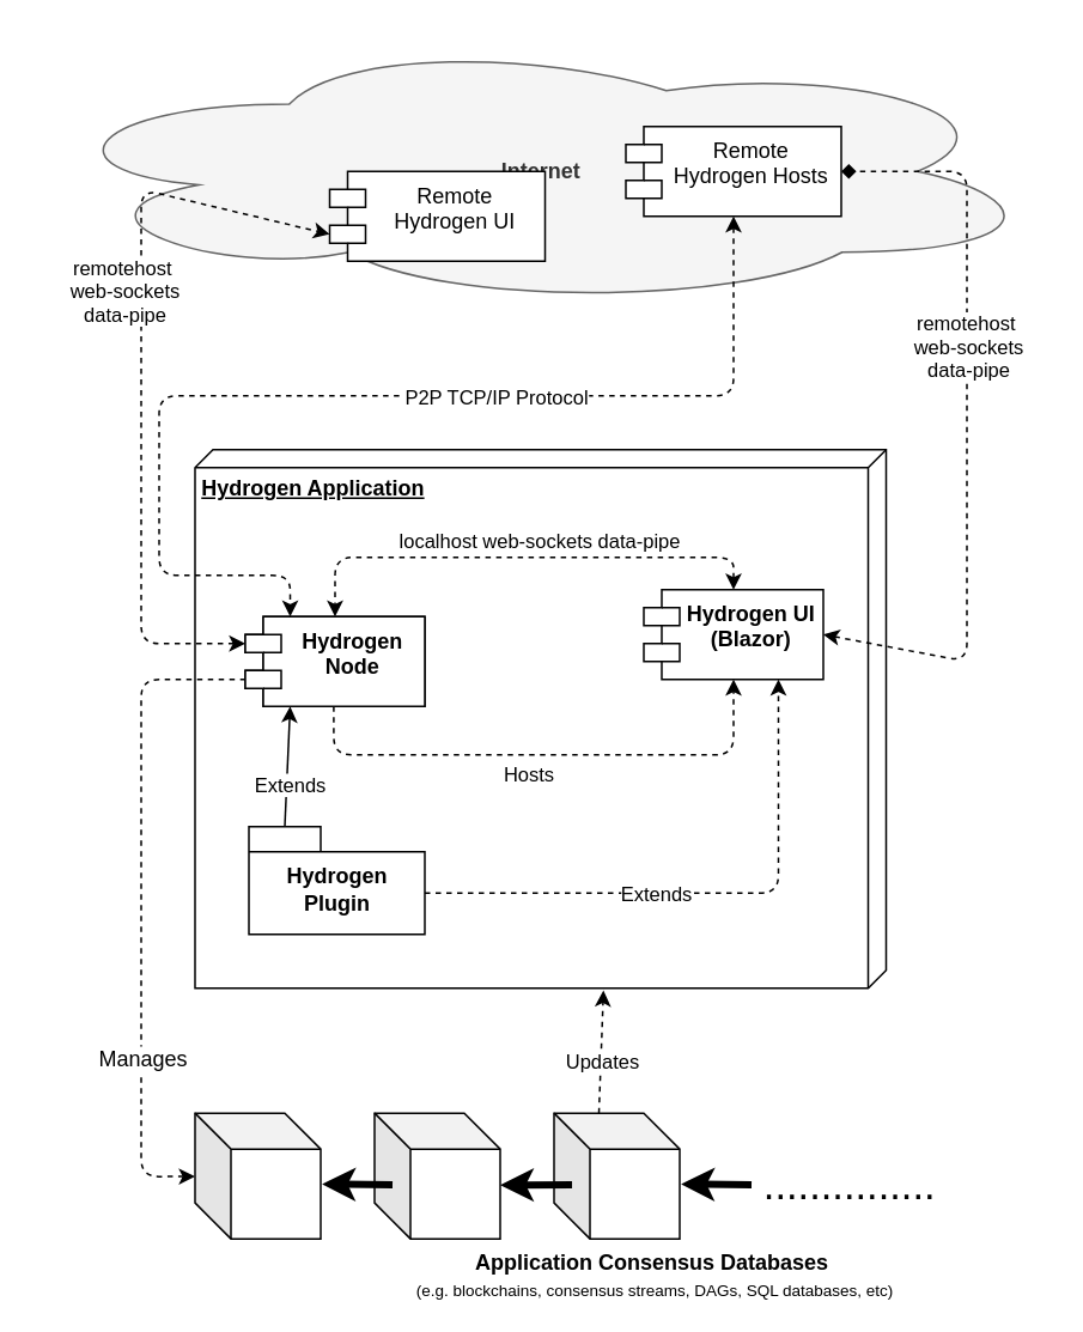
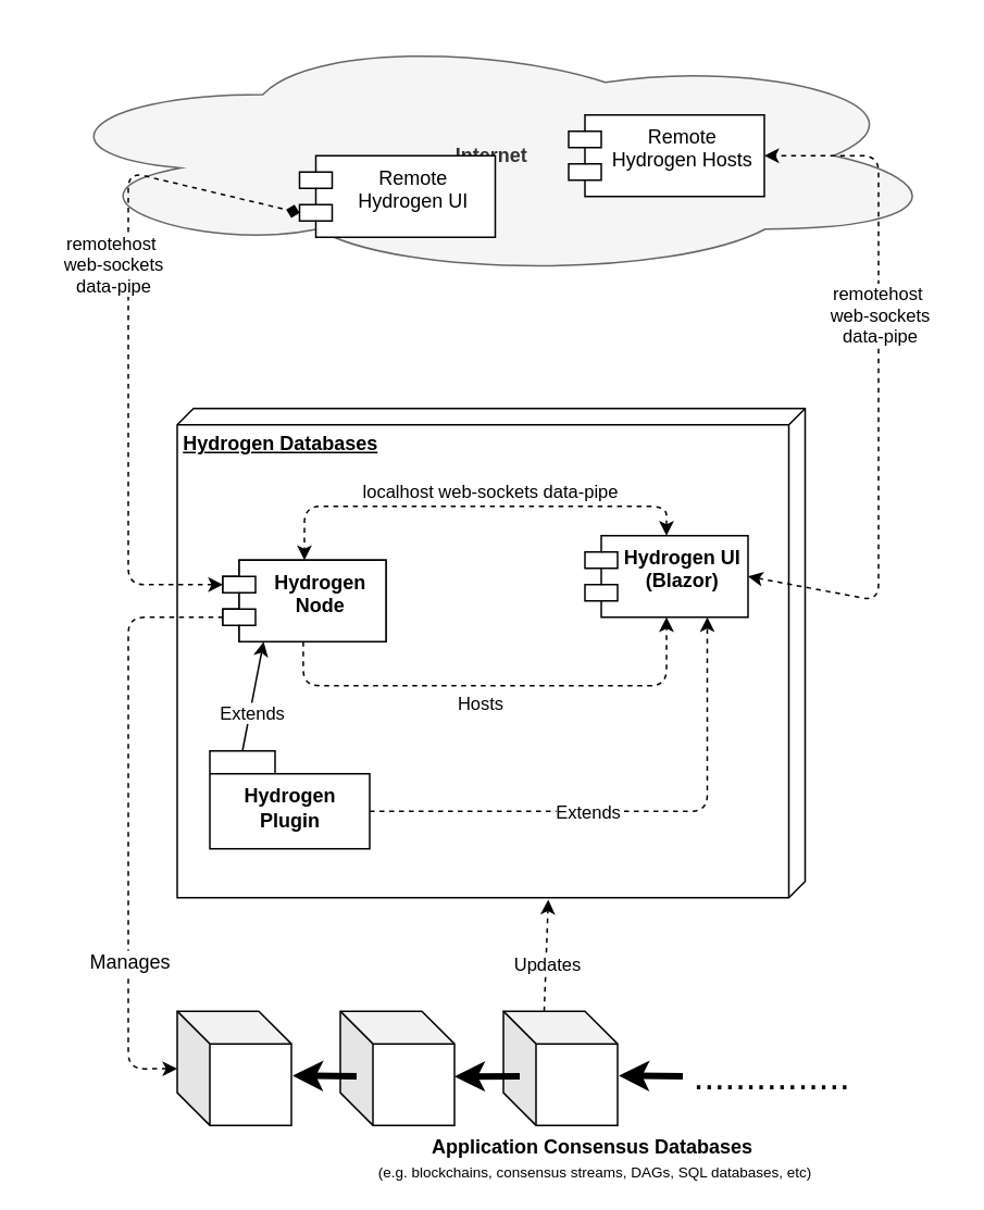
- <mxCell id="26" value="" style="endArrow=diamond;dashed=1;html=1;exitX=1;exitY=0.5;exitDx=0;exitDy=0;startArrow=classic;startFill=1;endFill=1;entryX=1;entryY=0.5;entryDx=0;entryDy=0;" edge="1" parent="1" source="5" target="28"><mxGeometry width="50" height="50" relative="1" as="geometry"><mxPoint x="538" y="380" as="sourcePoint" /><mxPoint x="498.061" y="114" as="targetPoint" /><Array as="points"><mxPoint x="538" y="368" /><mxPoint x="538" y="95" /></Array></mxGeometry></mxCell>
+ <mxCell id="26" value="" style="endArrow=classic;dashed=1;html=1;exitX=1;exitY=0.5;exitDx=0;exitDy=0;startArrow=classic;startFill=1;endFill=1;entryX=1;entryY=0.5;entryDx=0;entryDy=0;" edge="1" parent="1" source="5" target="28"><mxGeometry width="50" height="50" relative="1" as="geometry"><mxPoint x="538" y="380" as="sourcePoint" /><mxPoint x="498.061" y="114" as="targetPoint" /><Array as="points"><mxPoint x="538" y="368" /><mxPoint x="538" y="95" /></Array></mxGeometry></mxCell>
- <mxCell id="32" value="" style="endArrow=classic;html=1;exitX=0;exitY=0;exitDx=0;exitDy=15;exitPerimeter=0;entryX=0;entryY=0;entryDx=0;entryDy=35;entryPerimeter=0;dashed=1;strokeWidth=1;startArrow=classic;startFill=1;endFill=1;" edge="1" parent="1" source="21" target="31"><mxGeometry width="50" height="50" relative="1" as="geometry"><mxPoint x="258" y="410" as="sourcePoint" /><mxPoint x="119.675" y="122.4" as="targetPoint" /><Array as="points"><mxPoint x="78" y="358" /><mxPoint x="78" y="105" /></Array></mxGeometry></mxCell>
+ <mxCell id="32" value="" style="endArrow=diamond;html=1;exitX=0;exitY=0;exitDx=0;exitDy=15;exitPerimeter=0;entryX=0;entryY=0;entryDx=0;entryDy=35;entryPerimeter=0;dashed=1;strokeWidth=1;startArrow=classic;startFill=1;endFill=1;" edge="1" parent="1" source="21" target="31"><mxGeometry width="50" height="50" relative="1" as="geometry"><mxPoint x="258" y="410" as="sourcePoint" /><mxPoint x="119.675" y="122.4" as="targetPoint" /><Array as="points"><mxPoint x="78" y="358" /><mxPoint x="78" y="105" /></Array></mxGeometry></mxCell>
- <mxCell id="29" value="" style="endArrow=classic;dashed=1;html=1;startArrow=classic;startFill=1;endFill=1;entryX=0.25;entryY=0;entryDx=0;entryDy=0;exitX=0.5;exitY=1;exitDx=0;exitDy=0;" edge="1" parent="1" source="28" target="21"><mxGeometry width="50" height="50" relative="1" as="geometry"><mxPoint x="429.701" y="144" as="sourcePoint" /><mxPoint x="136" y="361" as="targetPoint" /><Array as="points"><mxPoint x="408" y="220" /><mxPoint x="88" y="220" /><mxPoint x="88" y="320" /><mxPoint x="161" y="320" /></Array></mxGeometry></mxCell>
- <mxCell id="30" value="P2P TCP/IP Protocol" style="edgeLabel;html=1;align=center;verticalAlign=middle;resizable=0;points=[];" vertex="1" connectable="0" parent="29"><mxGeometry x="0.282" y="1" relative="1" as="geometry"><mxPoint x="162" y="-1" as="offset" /></mxGeometry></mxCell>
- <mxCell id="3" value="Hydrogen Application" style="verticalAlign=top;align=left;spacingTop=8;spacingLeft=2;spacingRight=12;shape=cube;size=10;direction=south;fontStyle=5;html=1;" vertex="1" parent="1"><mxGeometry x="108" y="250" width="385" height="300" as="geometry" /></mxCell>
+ <mxCell id="3" value="Hydrogen Databases" style="verticalAlign=top;align=left;spacingTop=8;spacingLeft=2;spacingRight=12;shape=cube;size=10;direction=south;fontStyle=5;html=1;" vertex="1" parent="1"><mxGeometry x="108" y="250" width="385" height="300" as="geometry" /></mxCell>
- <mxCell id="20" value="Hydrogen&lt;br&gt;Plugin" style="shape=folder;fontStyle=1;spacingTop=10;tabWidth=40;tabHeight=14;tabPosition=left;html=1;" vertex="1" parent="1"><mxGeometry x="138" y="460" width="98" height="60" as="geometry" /></mxCell>
+ <mxCell id="20" value="Hydrogen&lt;br&gt;Plugin" style="shape=folder;fontStyle=1;spacingTop=10;tabWidth=40;tabHeight=14;tabPosition=left;html=1;" vertex="1" parent="1"><mxGeometry x="128" y="460" width="98" height="60" as="geometry" /></mxCell>
